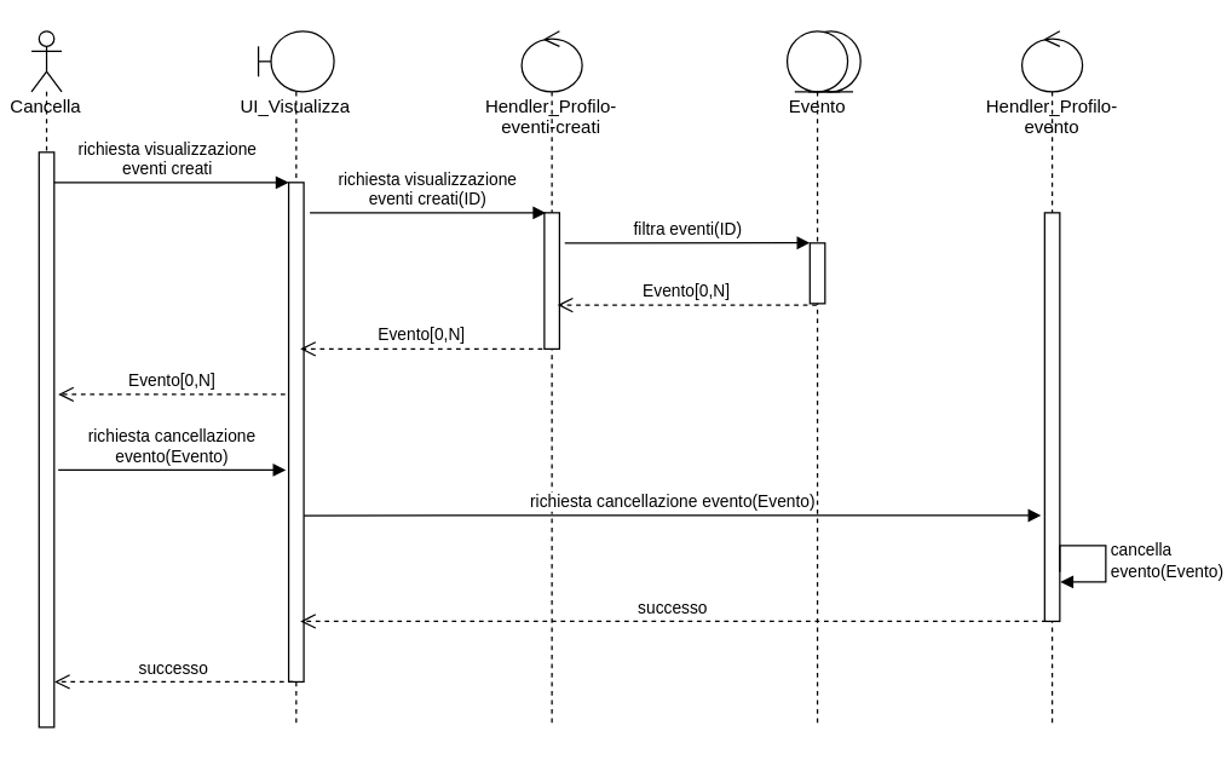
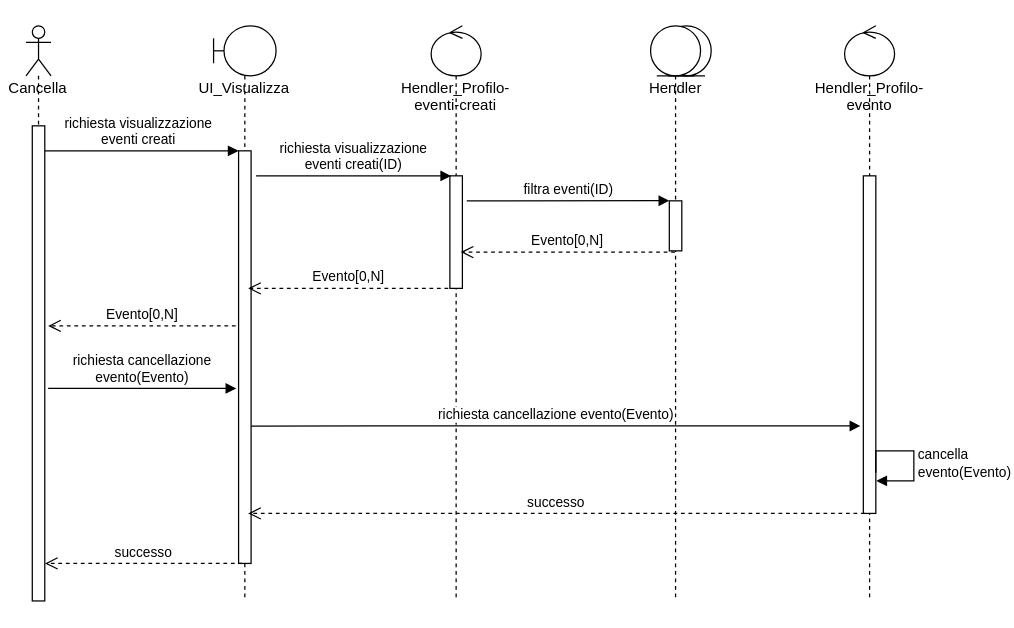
- <mxCell id="6" value="Evento" style="shape=umlLifeline;participant=umlEntity;perimeter=lifelinePerimeter;whiteSpace=wrap;html=1;container=1;collapsible=0;recursiveResize=0;verticalAlign=top;spacingTop=36;outlineConnect=0;" vertex="1" parent="1"><mxGeometry x="519.82" y="20" width="40" height="460" as="geometry" /></mxCell>
+ <mxCell id="6" value="Hendler" style="shape=umlLifeline;participant=umlEntity;perimeter=lifelinePerimeter;whiteSpace=wrap;html=1;container=1;collapsible=0;recursiveResize=0;verticalAlign=top;spacingTop=36;outlineConnect=0;" vertex="1" parent="1"><mxGeometry x="519.82" y="20" width="40" height="460" as="geometry" /></mxCell>
